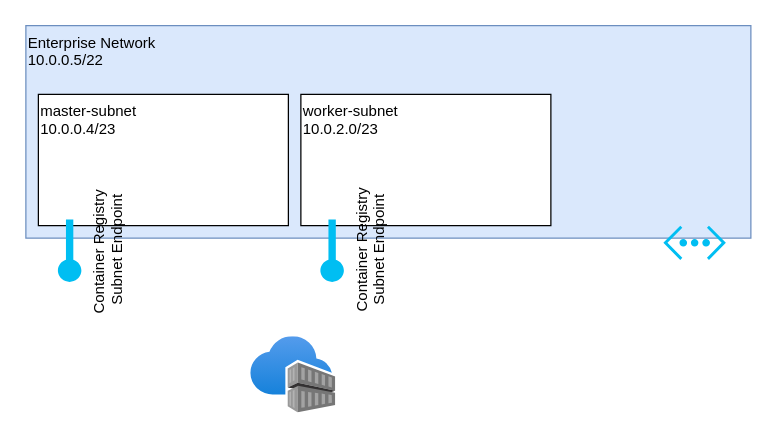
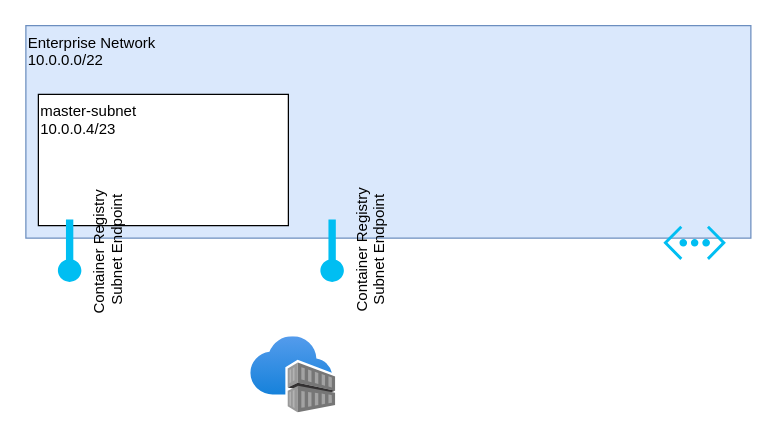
- <mxCell id="2" value="Enterprise Network&lt;br&gt;10.0.0.5/22&lt;br&gt;" style="rounded=0;whiteSpace=wrap;html=1;fillColor=#dae8fc;strokeColor=#6c8ebf;verticalAlign=top;align=left;" parent="1" vertex="1"><mxGeometry x="20" y="20" width="580" height="170" as="geometry" /></mxCell>
+ <mxCell id="2" value="Enterprise Network&lt;br&gt;10.0.0.0/22&lt;br&gt;" style="rounded=0;whiteSpace=wrap;html=1;fillColor=#dae8fc;strokeColor=#6c8ebf;verticalAlign=top;align=left;" parent="1" vertex="1"><mxGeometry x="20" y="20" width="580" height="170" as="geometry" /></mxCell>
- <mxCell id="5" value="worker-subnet&lt;br&gt;10.0.2.0/23" style="rounded=0;whiteSpace=wrap;html=1;align=left;verticalAlign=top;" parent="1" vertex="1"><mxGeometry x="240" y="75" width="200" height="105" as="geometry" /></mxCell>
